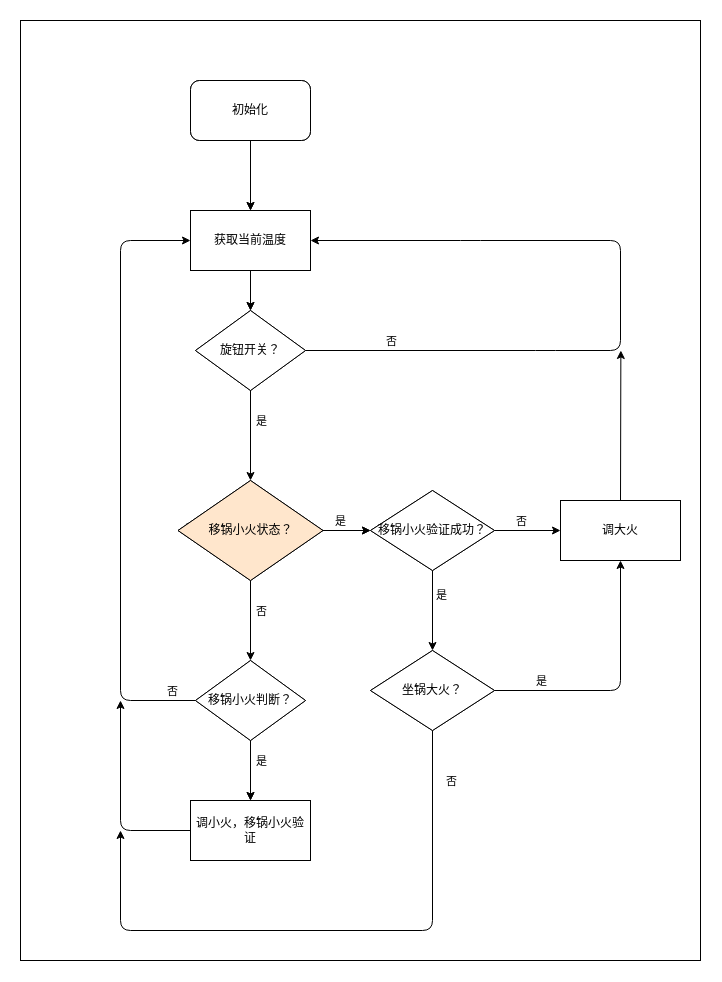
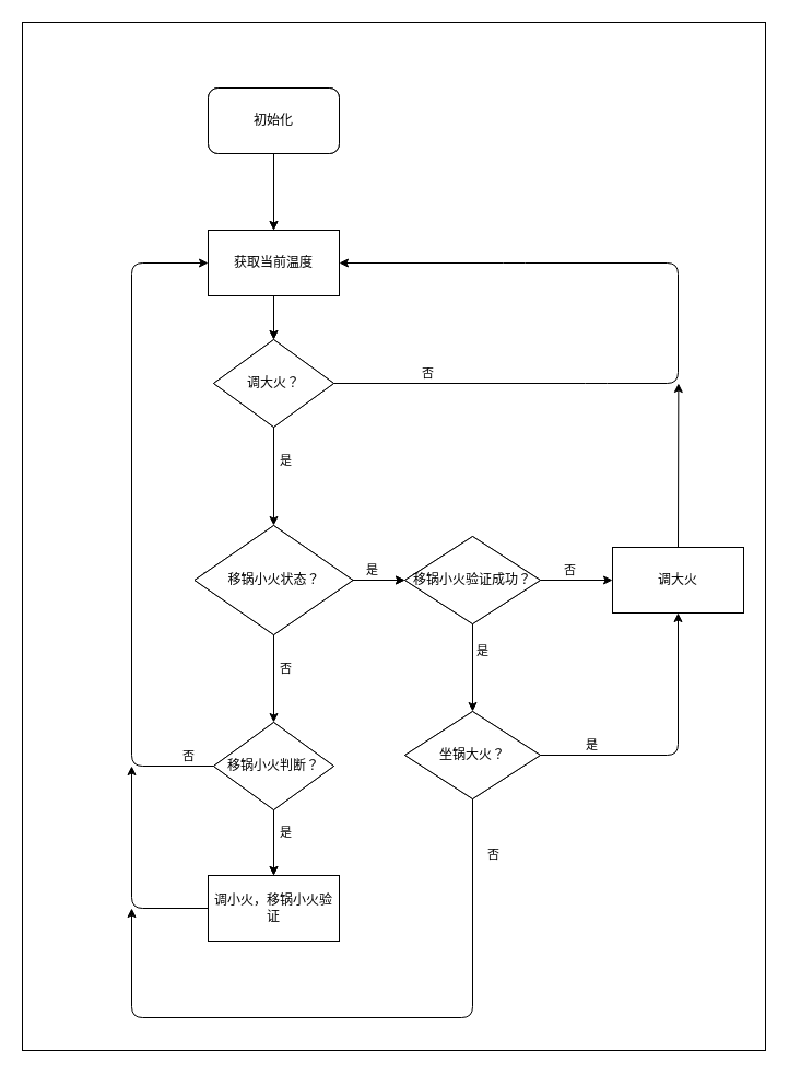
- <mxCell id="36" value="旋钮开关？" style="rhombus;whiteSpace=wrap;html=1;fontColor=#000000;fillColor=#FFFFFF;strokeColor=#000000;" parent="1" vertex="1"><mxGeometry x="195" y="310" width="110" height="80" as="geometry" /></mxCell>
+ <mxCell id="36" value="调大火？" style="rhombus;whiteSpace=wrap;html=1;fontColor=#000000;fillColor=#FFFFFF;strokeColor=#000000;" parent="1" vertex="1"><mxGeometry x="195" y="310" width="110" height="80" as="geometry" /></mxCell>
- <mxCell id="37" value="移锅小火状态？" style="rhombus;whiteSpace=wrap;html=1;fontColor=#000000;fillColor=#ffe6cc;strokeColor=#000000;" parent="1" vertex="1"><mxGeometry x="177.5" y="480" width="145" height="100" as="geometry" /></mxCell>
+ <mxCell id="37" value="移锅小火状态？" style="rhombus;whiteSpace=wrap;html=1;fontColor=#000000;fillColor=#FFFFFF;strokeColor=#000000;" parent="1" vertex="1"><mxGeometry x="177.5" y="480" width="145" height="100" as="geometry" /></mxCell>
